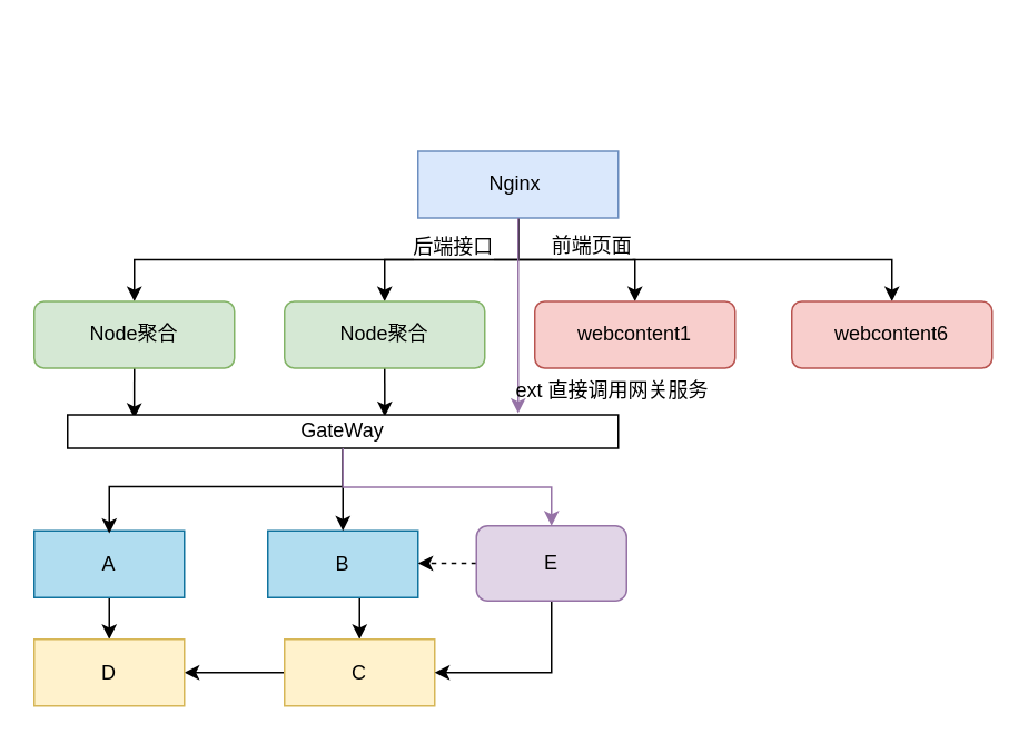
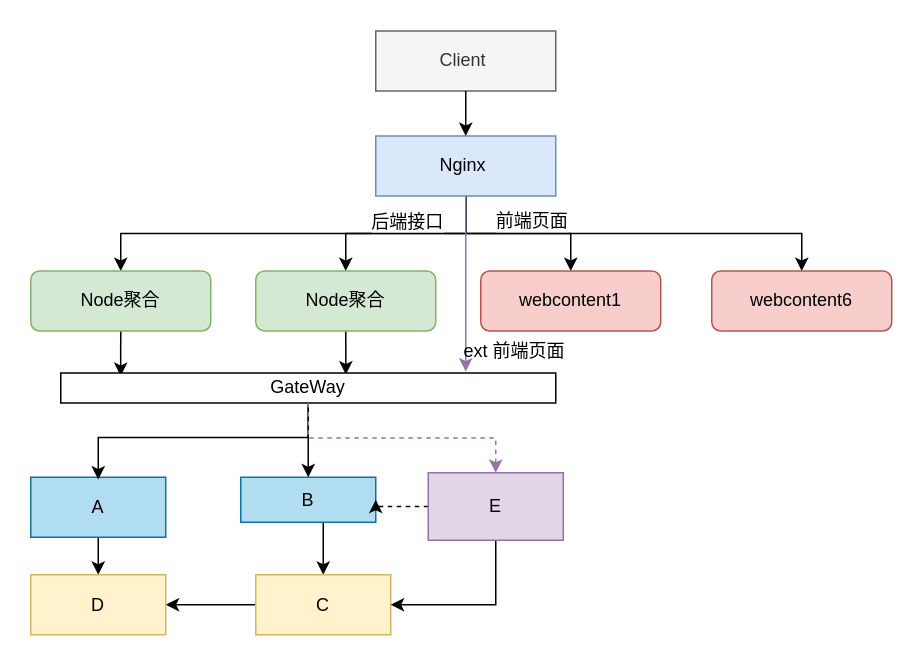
+ <mxCell id="3" value="Client&amp;nbsp;" style="rounded=0;whiteSpace=wrap;html=1;fillColor=#f5f5f5;strokeColor=#666666;fontColor=#333333;" vertex="1" parent="2"><mxGeometry x="230" width="120" height="40" as="geometry" /></mxCell>
+ <mxCell id="11" style="edgeStyle=orthogonalEdgeStyle;rounded=0;orthogonalLoop=1;jettySize=auto;html=1;exitX=0.5;exitY=1;exitDx=0;exitDy=0;entryX=0.5;entryY=0;entryDx=0;entryDy=0;" edge="1" parent="2" source="3" target="10"><mxGeometry relative="1" as="geometry" /></mxCell>
- <mxCell id="20" value="ext 直接调用网关服务" style="text;html=1;resizable=0;points=[];autosize=1;align=left;verticalAlign=top;spacingTop=-4;" vertex="1" parent="2"><mxGeometry x="287" y="204" width="130" height="20" as="geometry" /></mxCell>
+ <mxCell id="20" value="ext 前端页面" style="text;html=1;resizable=0;points=[];autosize=1;align=left;verticalAlign=top;spacingTop=-4;" vertex="1" parent="2"><mxGeometry x="287" y="204" width="130" height="20" as="geometry" /></mxCell>
- <mxCell id="33" style="edgeStyle=orthogonalEdgeStyle;rounded=0;orthogonalLoop=1;jettySize=auto;html=1;exitX=0.5;exitY=1;exitDx=0;exitDy=0;entryX=0.5;entryY=0;entryDx=0;entryDy=0;fillColor=#e1d5e7;strokeColor=#9673a6;" edge="1" parent="1" source="18" target="30"><mxGeometry relative="1" as="geometry" /></mxCell>
+ <mxCell id="33" style="edgeStyle=orthogonalEdgeStyle;rounded=0;orthogonalLoop=1;jettySize=auto;html=1;exitX=0.5;exitY=1;exitDx=0;exitDy=0;entryX=0.5;entryY=0;entryDx=0;entryDy=0;fillColor=#e1d5e7;strokeColor=#9673a6;dashed=1;" edge="1" parent="1" source="18" target="30"><mxGeometry relative="1" as="geometry" /></mxCell>
- <mxCell id="30" value="E" style="rounded=1;whiteSpace=wrap;html=1;fillColor=#e1d5e7;strokeColor=#9673a6;" vertex="1" parent="1"><mxGeometry x="285" y="314.5" width="90" height="45" as="geometry" /></mxCell>
+ <mxCell id="30" value="E" style="whiteSpace=wrap;html=1;fillColor=#e1d5e7;strokeColor=#9673a6;rounded=0;" vertex="1" parent="1"><mxGeometry x="285" y="314.5" width="90" height="45" as="geometry" /></mxCell>
- <mxCell id="24" value="B" style="rounded=0;whiteSpace=wrap;html=1;fillColor=#b1ddf0;strokeColor=#10739e;" vertex="1" parent="1"><mxGeometry x="160" y="317.5" width="90" height="40" as="geometry" /></mxCell>
+ <mxCell id="24" value="B" style="rounded=0;whiteSpace=wrap;html=1;fillColor=#b1ddf0;strokeColor=#10739e;" vertex="1" parent="1"><mxGeometry x="160" y="317.5" width="90" height="30" as="geometry" /></mxCell>
